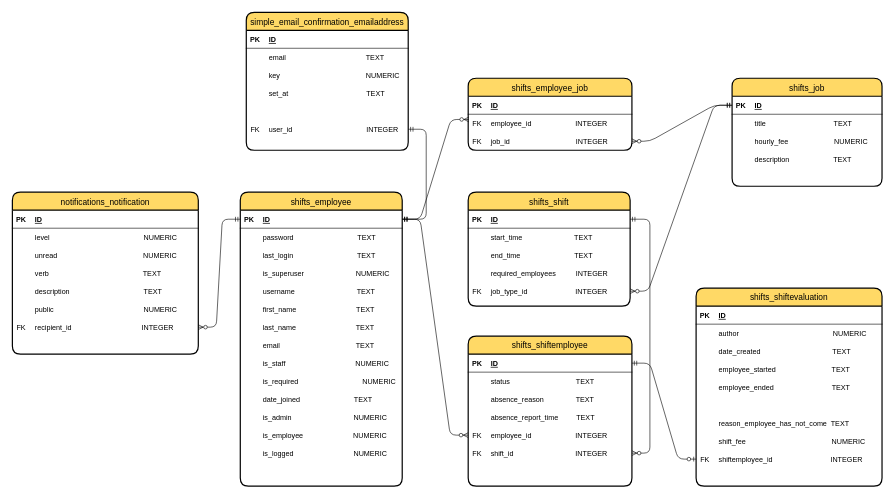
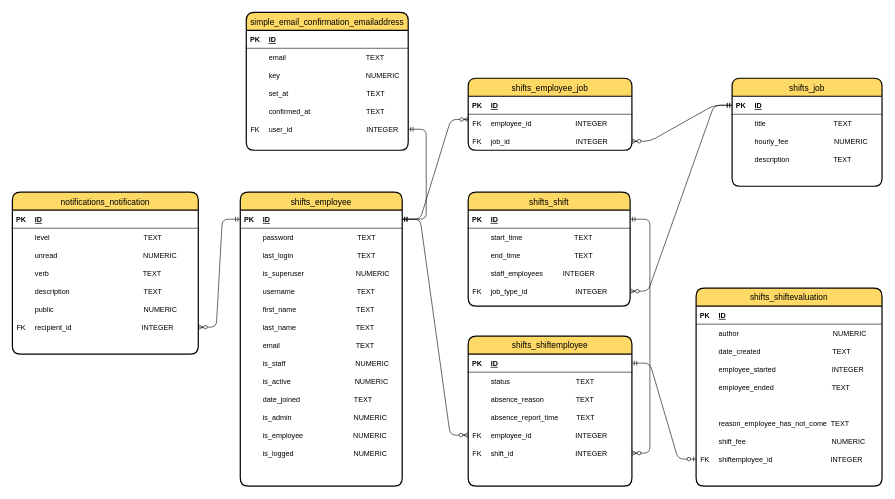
+ <mxCell id="182" value="confirmed_at                            TEXT" style="shape=partialRectangle;connectable=0;fillColor=none;top=0;left=0;bottom=0;right=0;align=left;spacingLeft=6;overflow=hidden;" vertex="1" parent="180"><mxGeometry x="30" width="240" height="30" as="geometry" /></mxCell>
- <mxCell id="150" value="level                                               NUMERIC" style="shape=partialRectangle;connectable=0;fillColor=none;top=0;left=0;bottom=0;right=0;align=left;spacingLeft=6;overflow=hidden;" vertex="1" parent="148"><mxGeometry x="30" width="280" height="30" as="geometry" /></mxCell>
+ <mxCell id="150" value="level                                               TEXT" style="shape=partialRectangle;connectable=0;fillColor=none;top=0;left=0;bottom=0;right=0;align=left;spacingLeft=6;overflow=hidden;" vertex="1" parent="148"><mxGeometry x="30" width="280" height="30" as="geometry" /></mxCell>
- <mxCell id="59" value="required_employees          INTEGER" style="shape=partialRectangle;connectable=0;fillColor=none;top=0;left=0;bottom=0;right=0;align=left;spacingLeft=6;overflow=hidden;" vertex="1" parent="57"><mxGeometry x="30" width="240" height="30" as="geometry" /></mxCell>
+ <mxCell id="59" value="staff_employees          INTEGER" style="shape=partialRectangle;connectable=0;fillColor=none;top=0;left=0;bottom=0;right=0;align=left;spacingLeft=6;overflow=hidden;" vertex="1" parent="57"><mxGeometry x="30" width="240" height="30" as="geometry" /></mxCell>
- <mxCell id="76" value="employee_started                            TEXT" style="shape=partialRectangle;connectable=0;fillColor=none;top=0;left=0;bottom=0;right=0;align=left;spacingLeft=6;overflow=hidden;" vertex="1" parent="74"><mxGeometry x="30" width="280" height="30" as="geometry" /></mxCell>
+ <mxCell id="76" value="employee_started                            INTEGER" style="shape=partialRectangle;connectable=0;fillColor=none;top=0;left=0;bottom=0;right=0;align=left;spacingLeft=6;overflow=hidden;" vertex="1" parent="74"><mxGeometry x="30" width="280" height="30" as="geometry" /></mxCell>
- <mxCell id="33" value="is_required                                NUMERIC" style="shape=partialRectangle;connectable=0;fillColor=none;top=0;left=0;bottom=0;right=0;align=left;spacingLeft=6;overflow=hidden;" vertex="1" parent="31"><mxGeometry x="30" width="240" height="30" as="geometry" /></mxCell>
+ <mxCell id="33" value="is_active                                NUMERIC" style="shape=partialRectangle;connectable=0;fillColor=none;top=0;left=0;bottom=0;right=0;align=left;spacingLeft=6;overflow=hidden;" vertex="1" parent="31"><mxGeometry x="30" width="240" height="30" as="geometry" /></mxCell>
